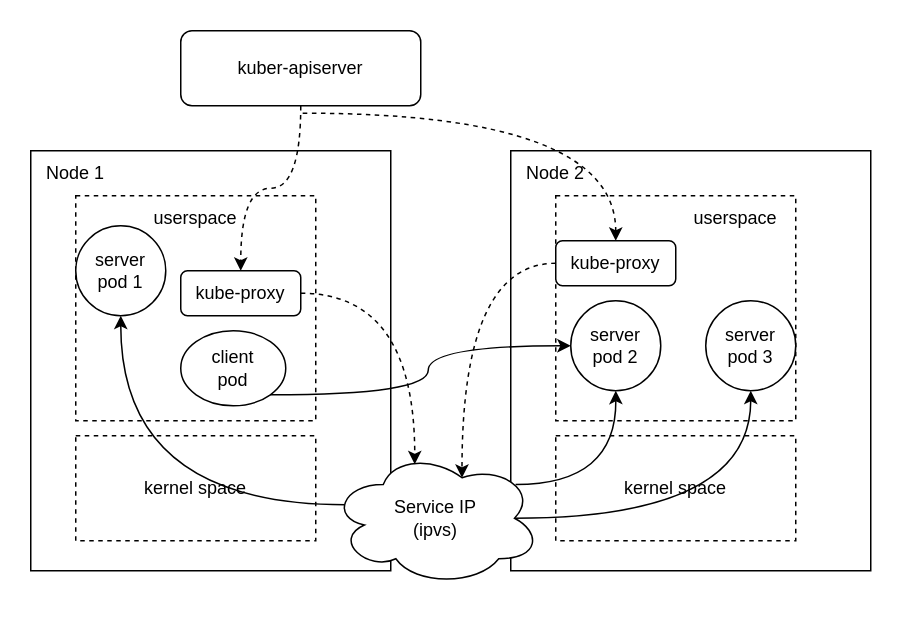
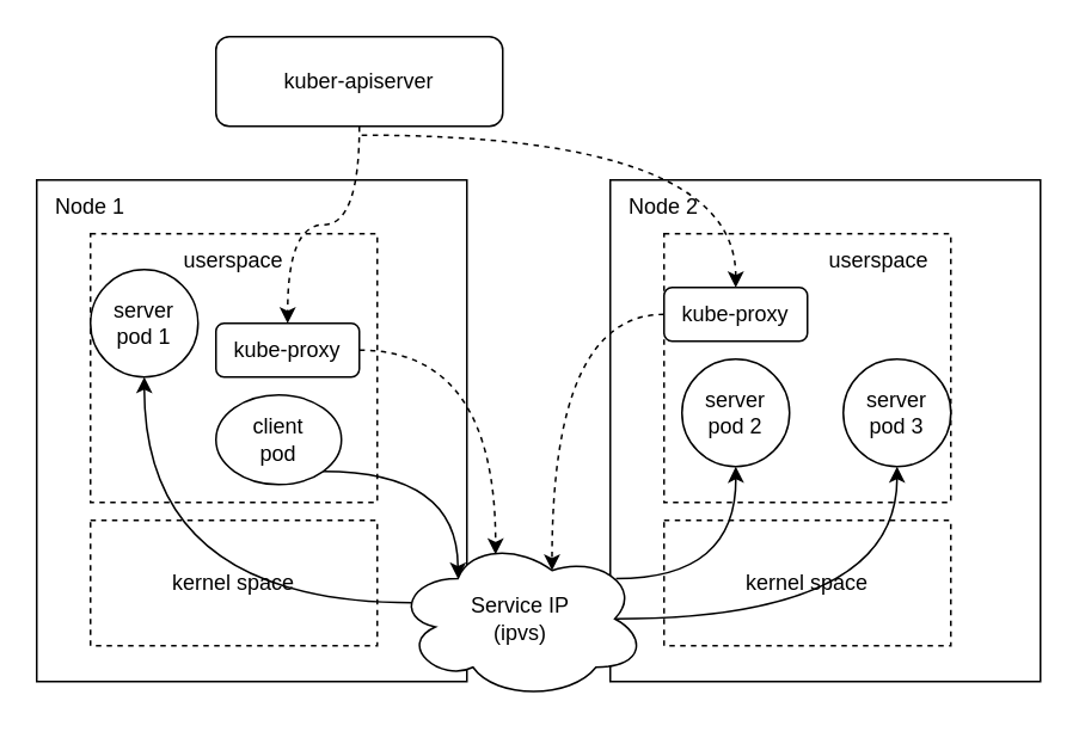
- <mxCell id="24" style="edgeStyle=orthogonalEdgeStyle;rounded=0;orthogonalLoop=1;jettySize=auto;html=1;exitX=1;exitY=1;exitDx=0;exitDy=0;curved=1;" edge="1" parent="1" source="6" target="13"><mxGeometry relative="1" as="geometry" /></mxCell>
+ <mxCell id="24" style="edgeStyle=orthogonalEdgeStyle;rounded=0;orthogonalLoop=1;jettySize=auto;html=1;exitX=1;exitY=1;exitDx=0;exitDy=0;entryX=0.25;entryY=0.25;entryDx=0;entryDy=0;entryPerimeter=0;curved=1;" edge="1" parent="1" source="6" target="22"><mxGeometry relative="1" as="geometry" /></mxCell>
